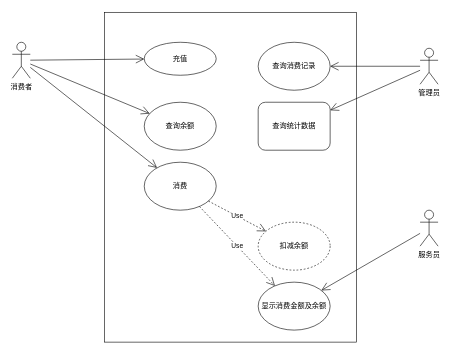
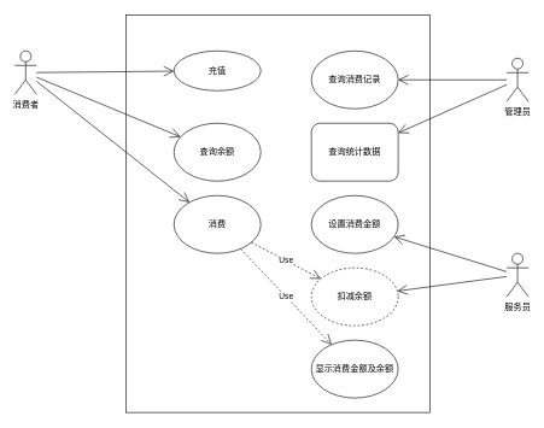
+ <mxCell id="9" value="设置消费金额" style="ellipse;whiteSpace=wrap;html=1;" parent="1" vertex="1"><mxGeometry x="430" y="270" width="120" height="80" as="geometry" /></mxCell>
+ <mxCell id="21" value="" style="endArrow=open;endFill=1;endSize=12;html=1;" parent="1" source="8" target="9" edge="1"><mxGeometry width="160" relative="1" as="geometry"><mxPoint x="630" y="229.996" as="sourcePoint" /><mxPoint x="820.096" y="237.169" as="targetPoint" /></mxGeometry></mxCell>
+ <mxCell id="22" value="" style="endArrow=open;endFill=1;endSize=12;html=1;" parent="1" source="8" target="11" edge="1"><mxGeometry width="160" relative="1" as="geometry"><mxPoint x="110" y="160.566" as="sourcePoint" /><mxPoint x="300.096" y="167.739" as="targetPoint" /></mxGeometry></mxCell>
- <mxCell id="23" value="" style="endArrow=open;endFill=1;endSize=12;html=1;" parent="1" source="8" target="13" edge="1"><mxGeometry width="160" relative="1" as="geometry"><mxPoint x="120" y="170.566" as="sourcePoint" /><mxPoint x="310.096" y="177.739" as="targetPoint" /></mxGeometry></mxCell>
